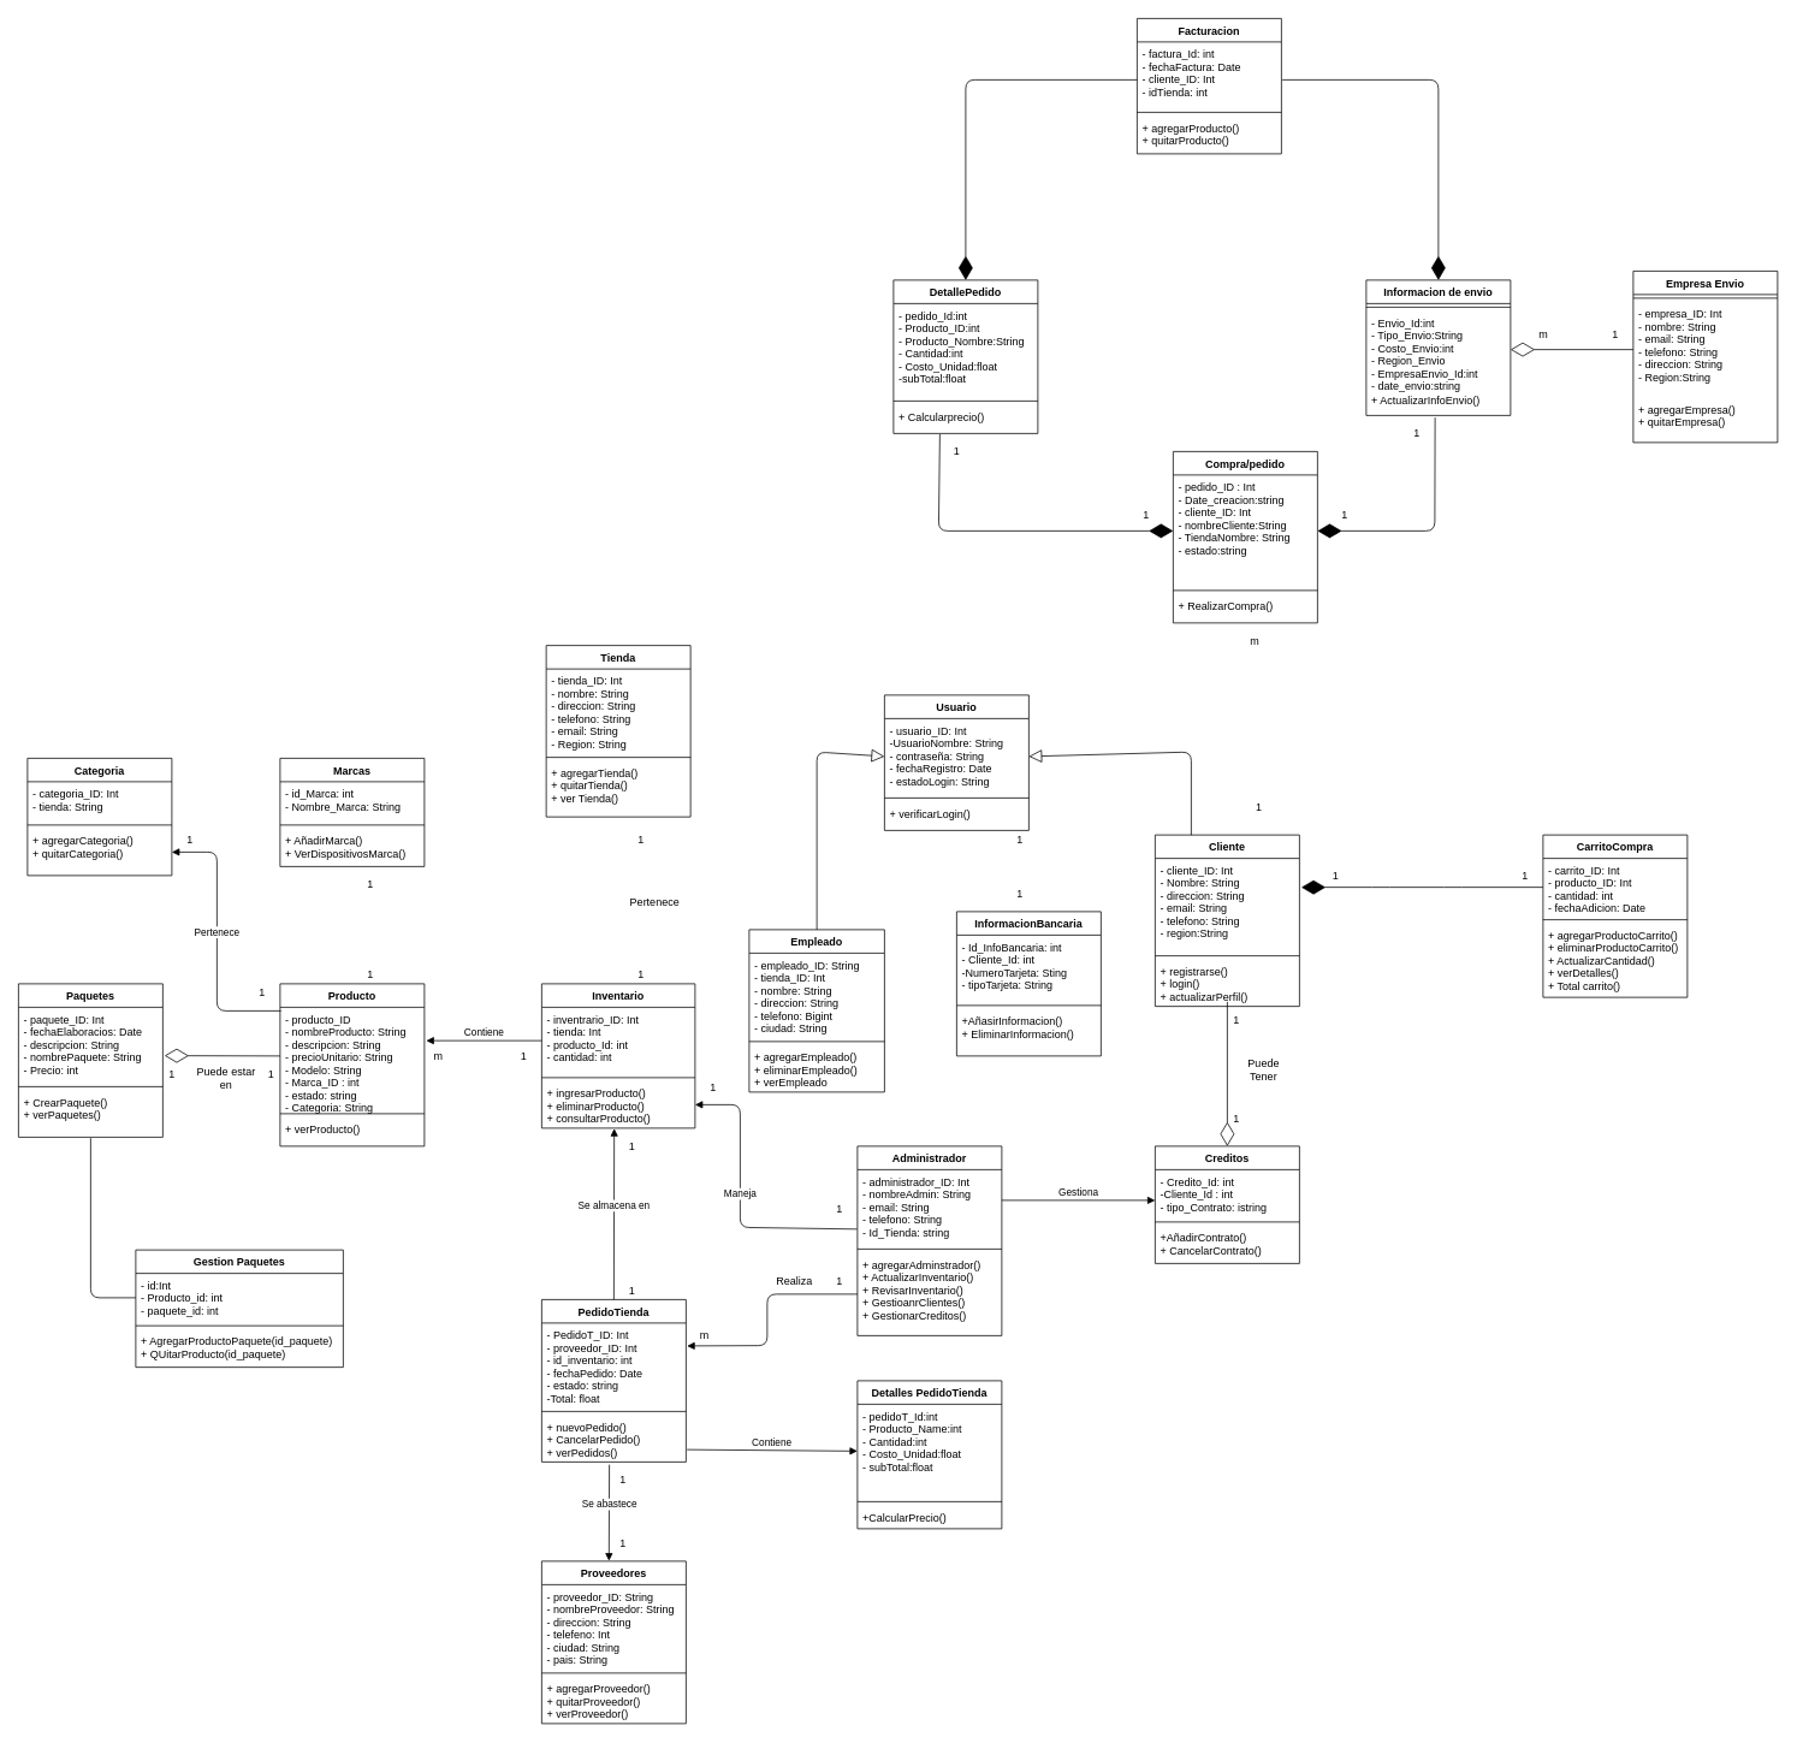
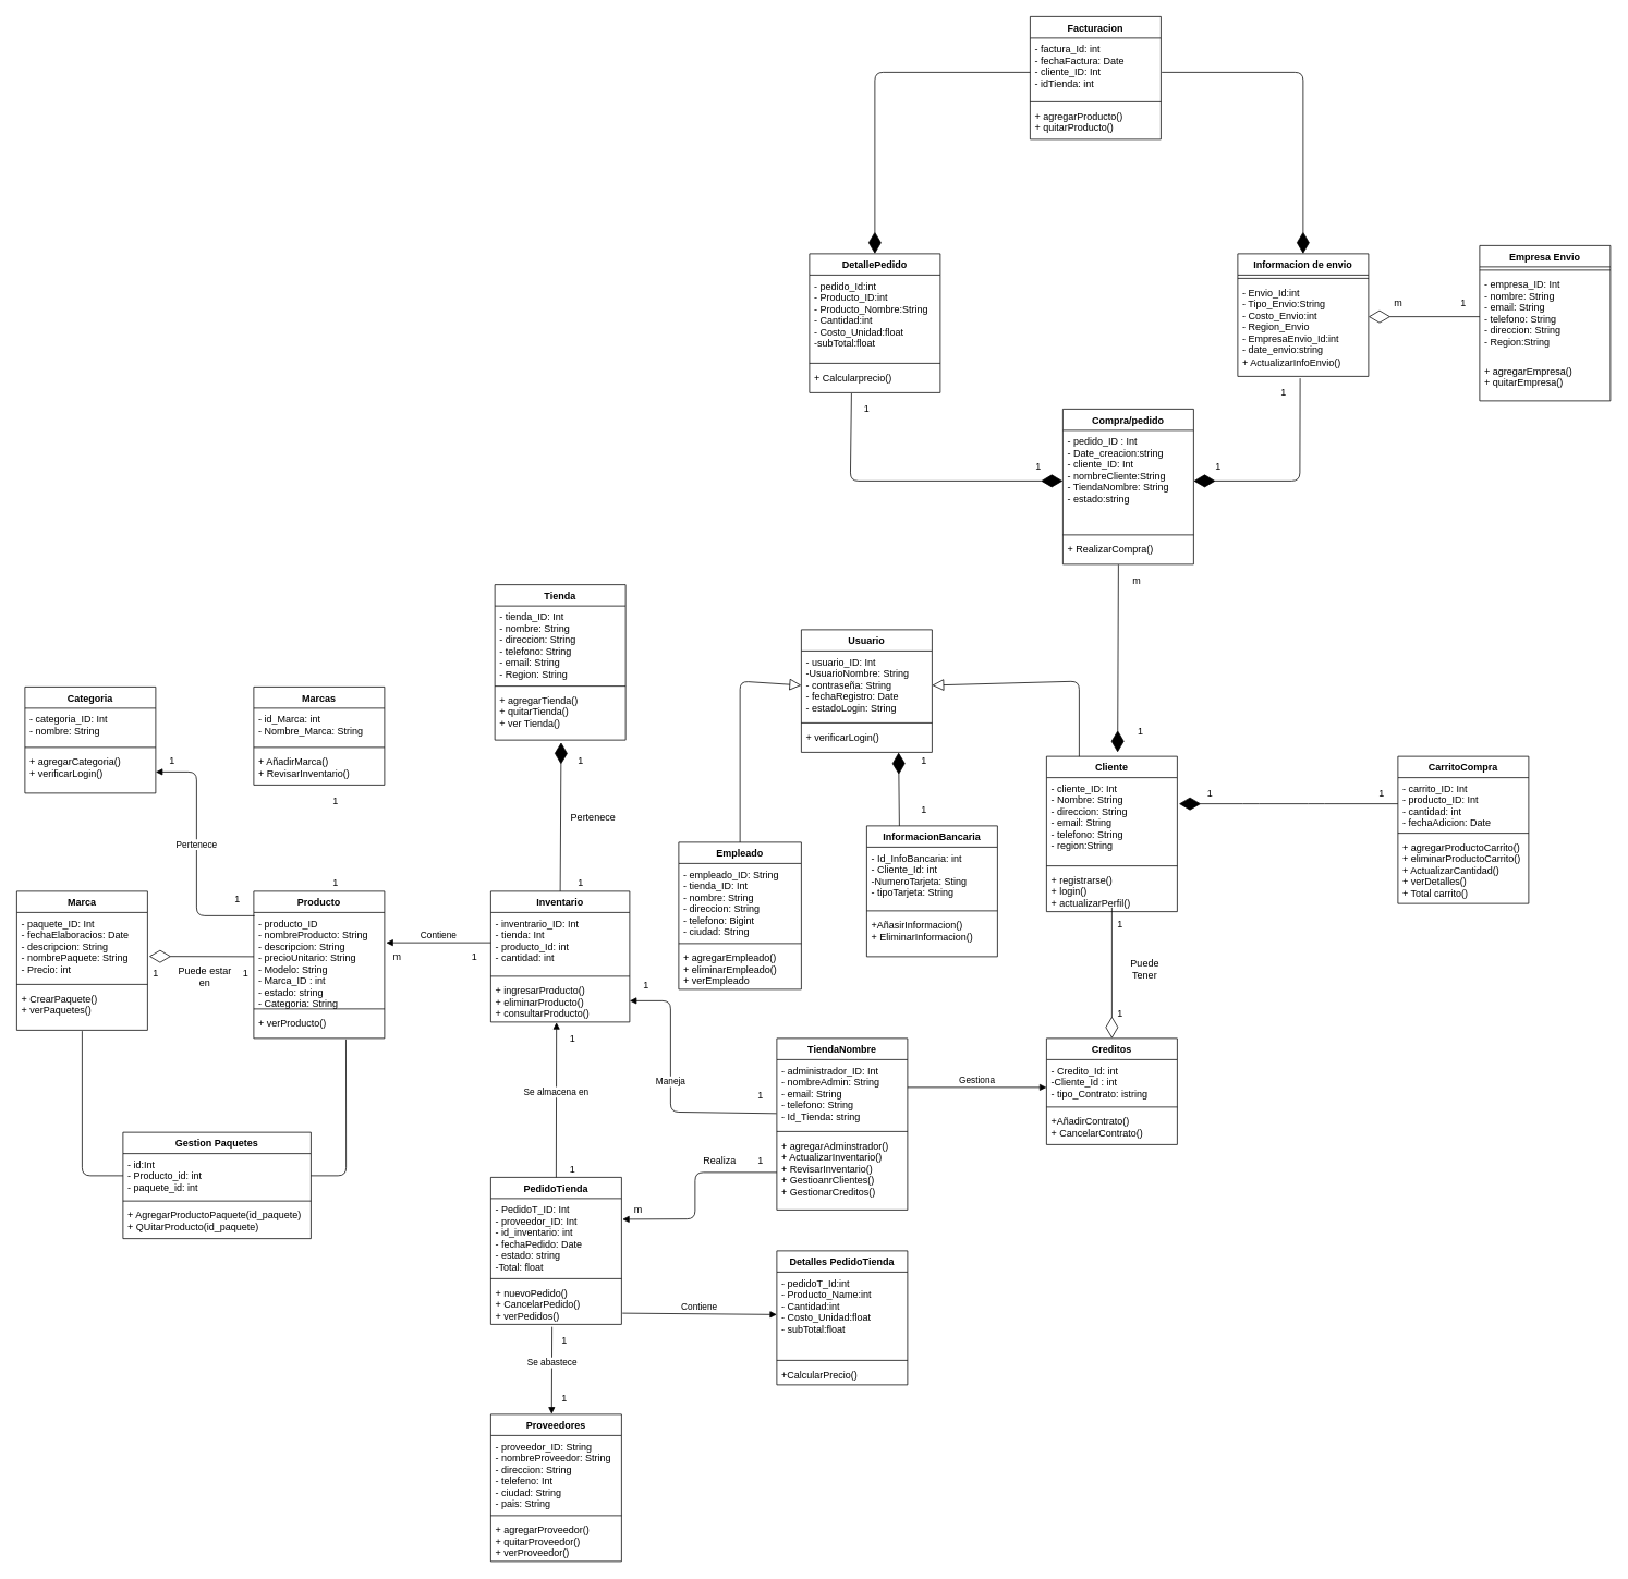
+ <mxCell id="58" value="" style="endArrow=diamondThin;endFill=1;endSize=24;html=1;entryX=0.544;entryY=-0.026;entryDx=0;entryDy=0;exitX=0.425;exitY=1.019;exitDx=0;exitDy=0;exitPerimeter=0;entryPerimeter=0;" parent="1" source="13" target="2" edge="1"><mxGeometry width="160" relative="1" as="geometry"><mxPoint x="1450" y="890" as="sourcePoint" /><mxPoint x="1300" y="890" as="targetPoint" /></mxGeometry></mxCell>
- <mxCell id="51" value="- categoria_ID: Int&#10;- tienda: String&#10;" style="text;strokeColor=none;fillColor=none;align=left;verticalAlign=top;spacingLeft=4;spacingRight=4;overflow=hidden;rotatable=0;points=[[0,0.5],[1,0.5]];portConstraint=eastwest;" parent="50" vertex="1"><mxGeometry y="26" width="160" height="44" as="geometry" /></mxCell>
+ <mxCell id="51" value="- categoria_ID: Int&#10;- nombre: String&#10;" style="text;strokeColor=none;fillColor=none;align=left;verticalAlign=top;spacingLeft=4;spacingRight=4;overflow=hidden;rotatable=0;points=[[0,0.5],[1,0.5]];portConstraint=eastwest;" parent="50" vertex="1"><mxGeometry y="26" width="160" height="44" as="geometry" /></mxCell>
- <mxCell id="53" value="+ agregarCategoria()&#10;+ quitarCategoria()" style="text;strokeColor=none;fillColor=none;align=left;verticalAlign=top;spacingLeft=4;spacingRight=4;overflow=hidden;rotatable=0;points=[[0,0.5],[1,0.5]];portConstraint=eastwest;" parent="50" vertex="1"><mxGeometry y="78" width="160" height="52" as="geometry" /></mxCell>
+ <mxCell id="53" value="+ agregarCategoria()&#10;+ verificarLogin()" style="text;strokeColor=none;fillColor=none;align=left;verticalAlign=top;spacingLeft=4;spacingRight=4;overflow=hidden;rotatable=0;points=[[0,0.5],[1,0.5]];portConstraint=eastwest;" parent="50" vertex="1"><mxGeometry y="78" width="160" height="52" as="geometry" /></mxCell>
- <mxCell id="88" value="+ AñadirMarca()&#10;+ VerDispositivosMarca()" style="text;strokeColor=none;fillColor=none;align=left;verticalAlign=top;spacingLeft=4;spacingRight=4;overflow=hidden;rotatable=0;points=[[0,0.5],[1,0.5]];portConstraint=eastwest;" vertex="1" parent="85"><mxGeometry y="78" width="160" height="42" as="geometry" /></mxCell>
+ <mxCell id="88" value="+ AñadirMarca()&#10;+ RevisarInventario()" style="text;strokeColor=none;fillColor=none;align=left;verticalAlign=top;spacingLeft=4;spacingRight=4;overflow=hidden;rotatable=0;points=[[0,0.5],[1,0.5]];portConstraint=eastwest;" vertex="1" parent="85"><mxGeometry y="78" width="160" height="42" as="geometry" /></mxCell>
+ <mxCell id="100" value="" style="endArrow=diamondThin;endFill=1;endSize=24;html=1;exitX=0.25;exitY=0;exitDx=0;exitDy=0;entryX=0.744;entryY=1.006;entryDx=0;entryDy=0;entryPerimeter=0;" edge="1" parent="1" source="42" target="17"><mxGeometry width="160" relative="1" as="geometry"><mxPoint x="1060" y="1100" as="sourcePoint" /><mxPoint x="1103" y="910" as="targetPoint" /></mxGeometry></mxCell>
+ <mxCell id="120" value="" style="endArrow=diamondThin;endFill=1;endSize=24;html=1;exitX=0.5;exitY=0;exitDx=0;exitDy=0;entryX=0.507;entryY=1.046;entryDx=0;entryDy=0;entryPerimeter=0;" edge="1" parent="1" source="6" target="69"><mxGeometry width="160" relative="1" as="geometry"><mxPoint x="690" y="870" as="sourcePoint" /><mxPoint x="850" y="870" as="targetPoint" /></mxGeometry></mxCell>
- <mxCell id="70" value="Paquetes" style="swimlane;fontStyle=1;align=center;verticalAlign=top;childLayout=stackLayout;horizontal=1;startSize=26;horizontalStack=0;resizeParent=1;resizeParentMax=0;resizeLast=0;collapsible=1;marginBottom=0;" parent="1" vertex="1"><mxGeometry y="1090" width="160" height="170" as="geometry" x="20" /></mxCell>
+ <mxCell id="70" value="Marca" style="swimlane;fontStyle=1;align=center;verticalAlign=top;childLayout=stackLayout;horizontal=1;startSize=26;horizontalStack=0;resizeParent=1;resizeParentMax=0;resizeLast=0;collapsible=1;marginBottom=0;" parent="1" vertex="1"><mxGeometry y="1090" width="160" height="170" as="geometry" x="20" /></mxCell>
- <mxCell id="54" value="Administrador" style="swimlane;fontStyle=1;align=center;verticalAlign=top;childLayout=stackLayout;horizontal=1;startSize=26;horizontalStack=0;resizeParent=1;resizeParentMax=0;resizeLast=0;collapsible=1;marginBottom=0;" parent="1" vertex="1"><mxGeometry x="950" y="1270" width="160" height="210" as="geometry" /></mxCell>
+ <mxCell id="54" value="TiendaNombre" style="swimlane;fontStyle=1;align=center;verticalAlign=top;childLayout=stackLayout;horizontal=1;startSize=26;horizontalStack=0;resizeParent=1;resizeParentMax=0;resizeLast=0;collapsible=1;marginBottom=0;" parent="1" vertex="1"><mxGeometry x="950" y="1270" width="160" height="210" as="geometry" /></mxCell>
+ <mxCell id="136" value="" style="endArrow=none;html=1;entryX=0.705;entryY=1.042;entryDx=0;entryDy=0;entryPerimeter=0;exitX=1;exitY=0.5;exitDx=0;exitDy=0;" edge="1" parent="1" source="90" target="21"><mxGeometry width="50" height="50" relative="1" as="geometry"><mxPoint x="330" y="1380" as="sourcePoint" /><mxPoint x="380" y="1330" as="targetPoint" /><Array as="points"><mxPoint x="423" y="1438" /></Array></mxGeometry></mxCell>
